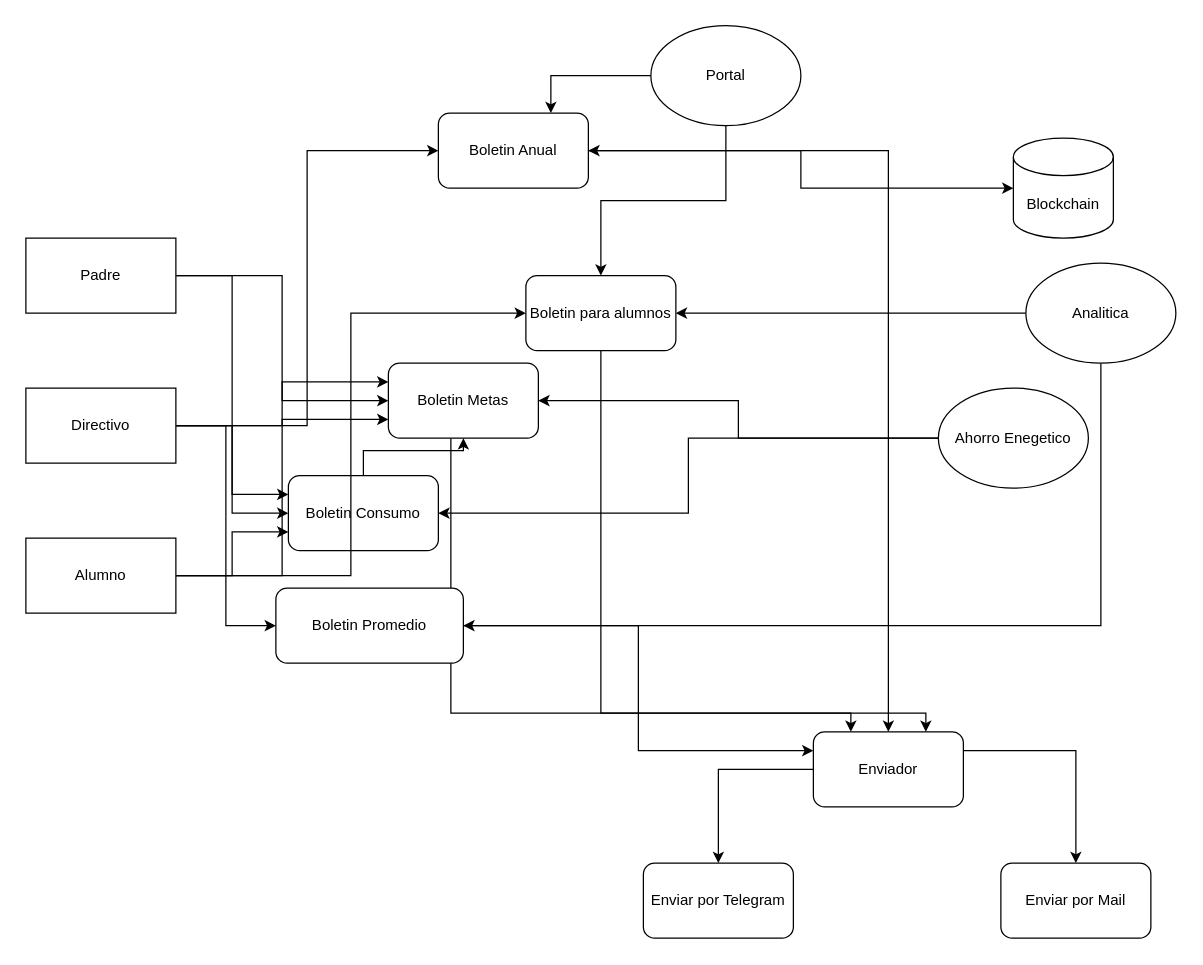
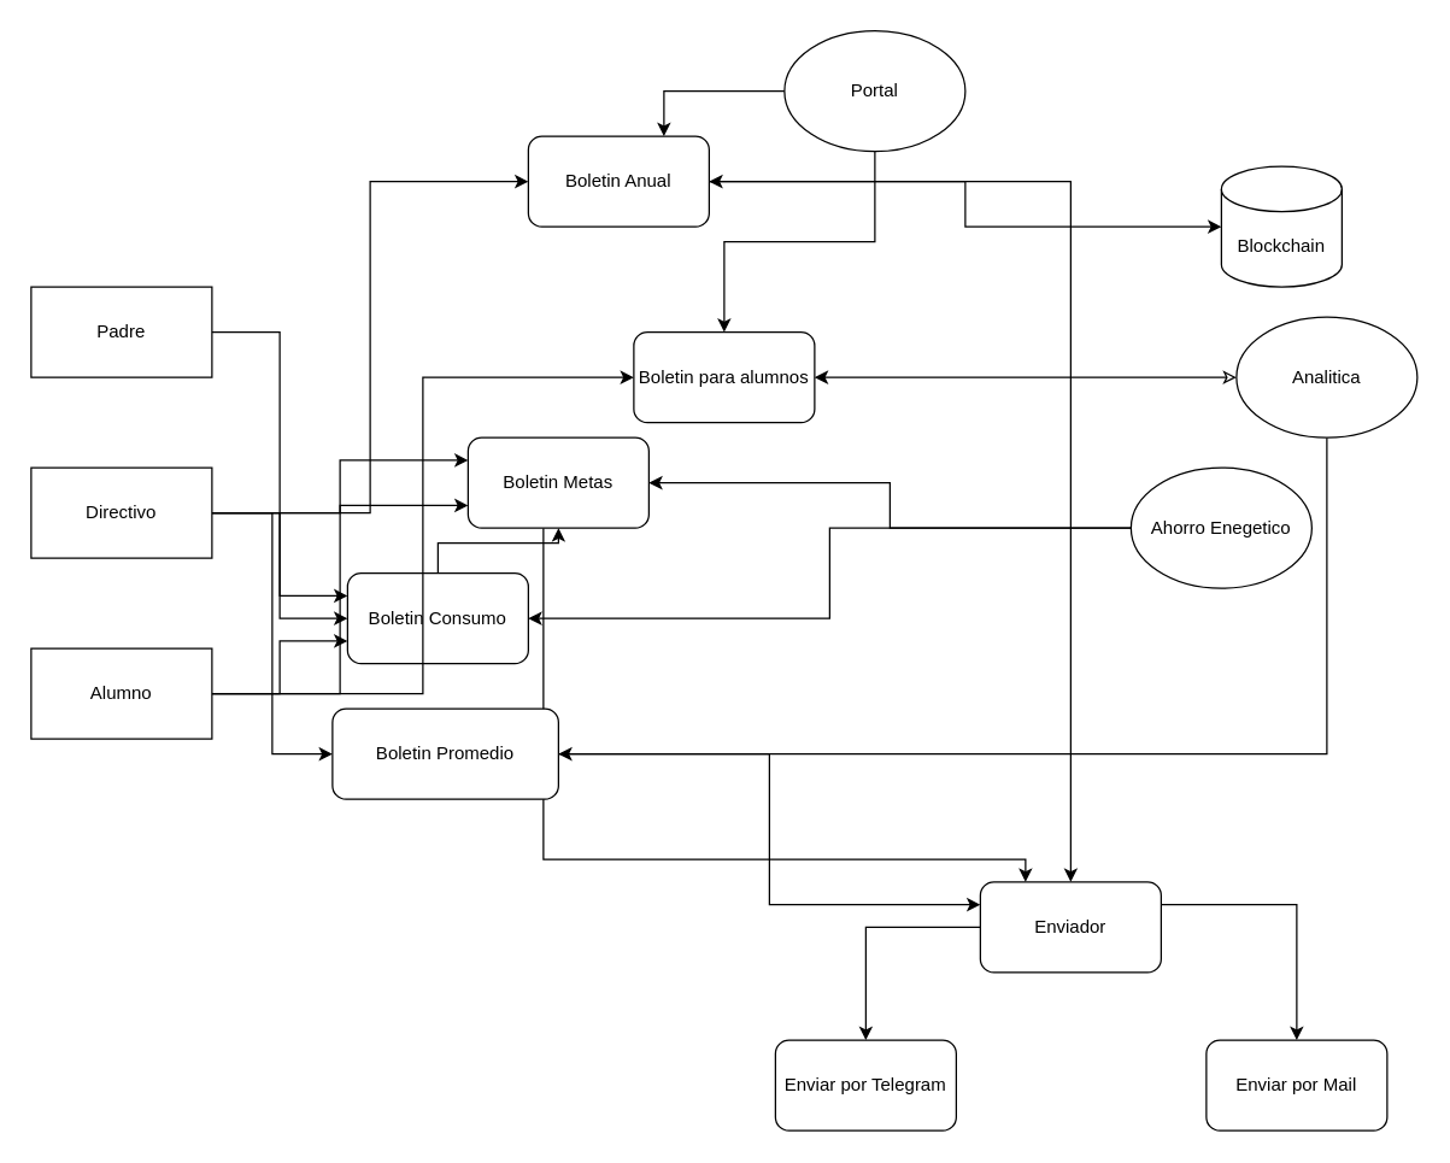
- <mxCell id="20" style="edgeStyle=orthogonalEdgeStyle;rounded=0;orthogonalLoop=1;jettySize=auto;html=1;entryX=0;entryY=0.5;entryDx=0;entryDy=0;" edge="1" parent="1" source="21" target="4"><mxGeometry relative="1" as="geometry" /></mxCell>
- <mxCell id="8" style="edgeStyle=orthogonalEdgeStyle;rounded=0;orthogonalLoop=1;jettySize=auto;html=1;startArrow=classic;startFill=1;endArrow=none;endFill=0;" edge="1" parent="1" source="11" target="32"><mxGeometry relative="1" as="geometry" /></mxCell>
+ <mxCell id="8" style="edgeStyle=orthogonalEdgeStyle;rounded=0;orthogonalLoop=1;jettySize=auto;html=1;startArrow=classic;startFill=1;endArrow=classic;endFill=0;" edge="1" parent="1" source="11" target="32"><mxGeometry relative="1" as="geometry" /></mxCell>
- <mxCell id="10" style="edgeStyle=orthogonalEdgeStyle;rounded=0;orthogonalLoop=1;jettySize=auto;html=1;entryX=0.75;entryY=0;entryDx=0;entryDy=0;startArrow=none;startFill=0;endArrow=classic;endFill=1;" edge="1" parent="1" source="11" target="37"><mxGeometry relative="1" as="geometry"><Array as="points"><mxPoint x="480" y="570" /></Array></mxGeometry></mxCell>
